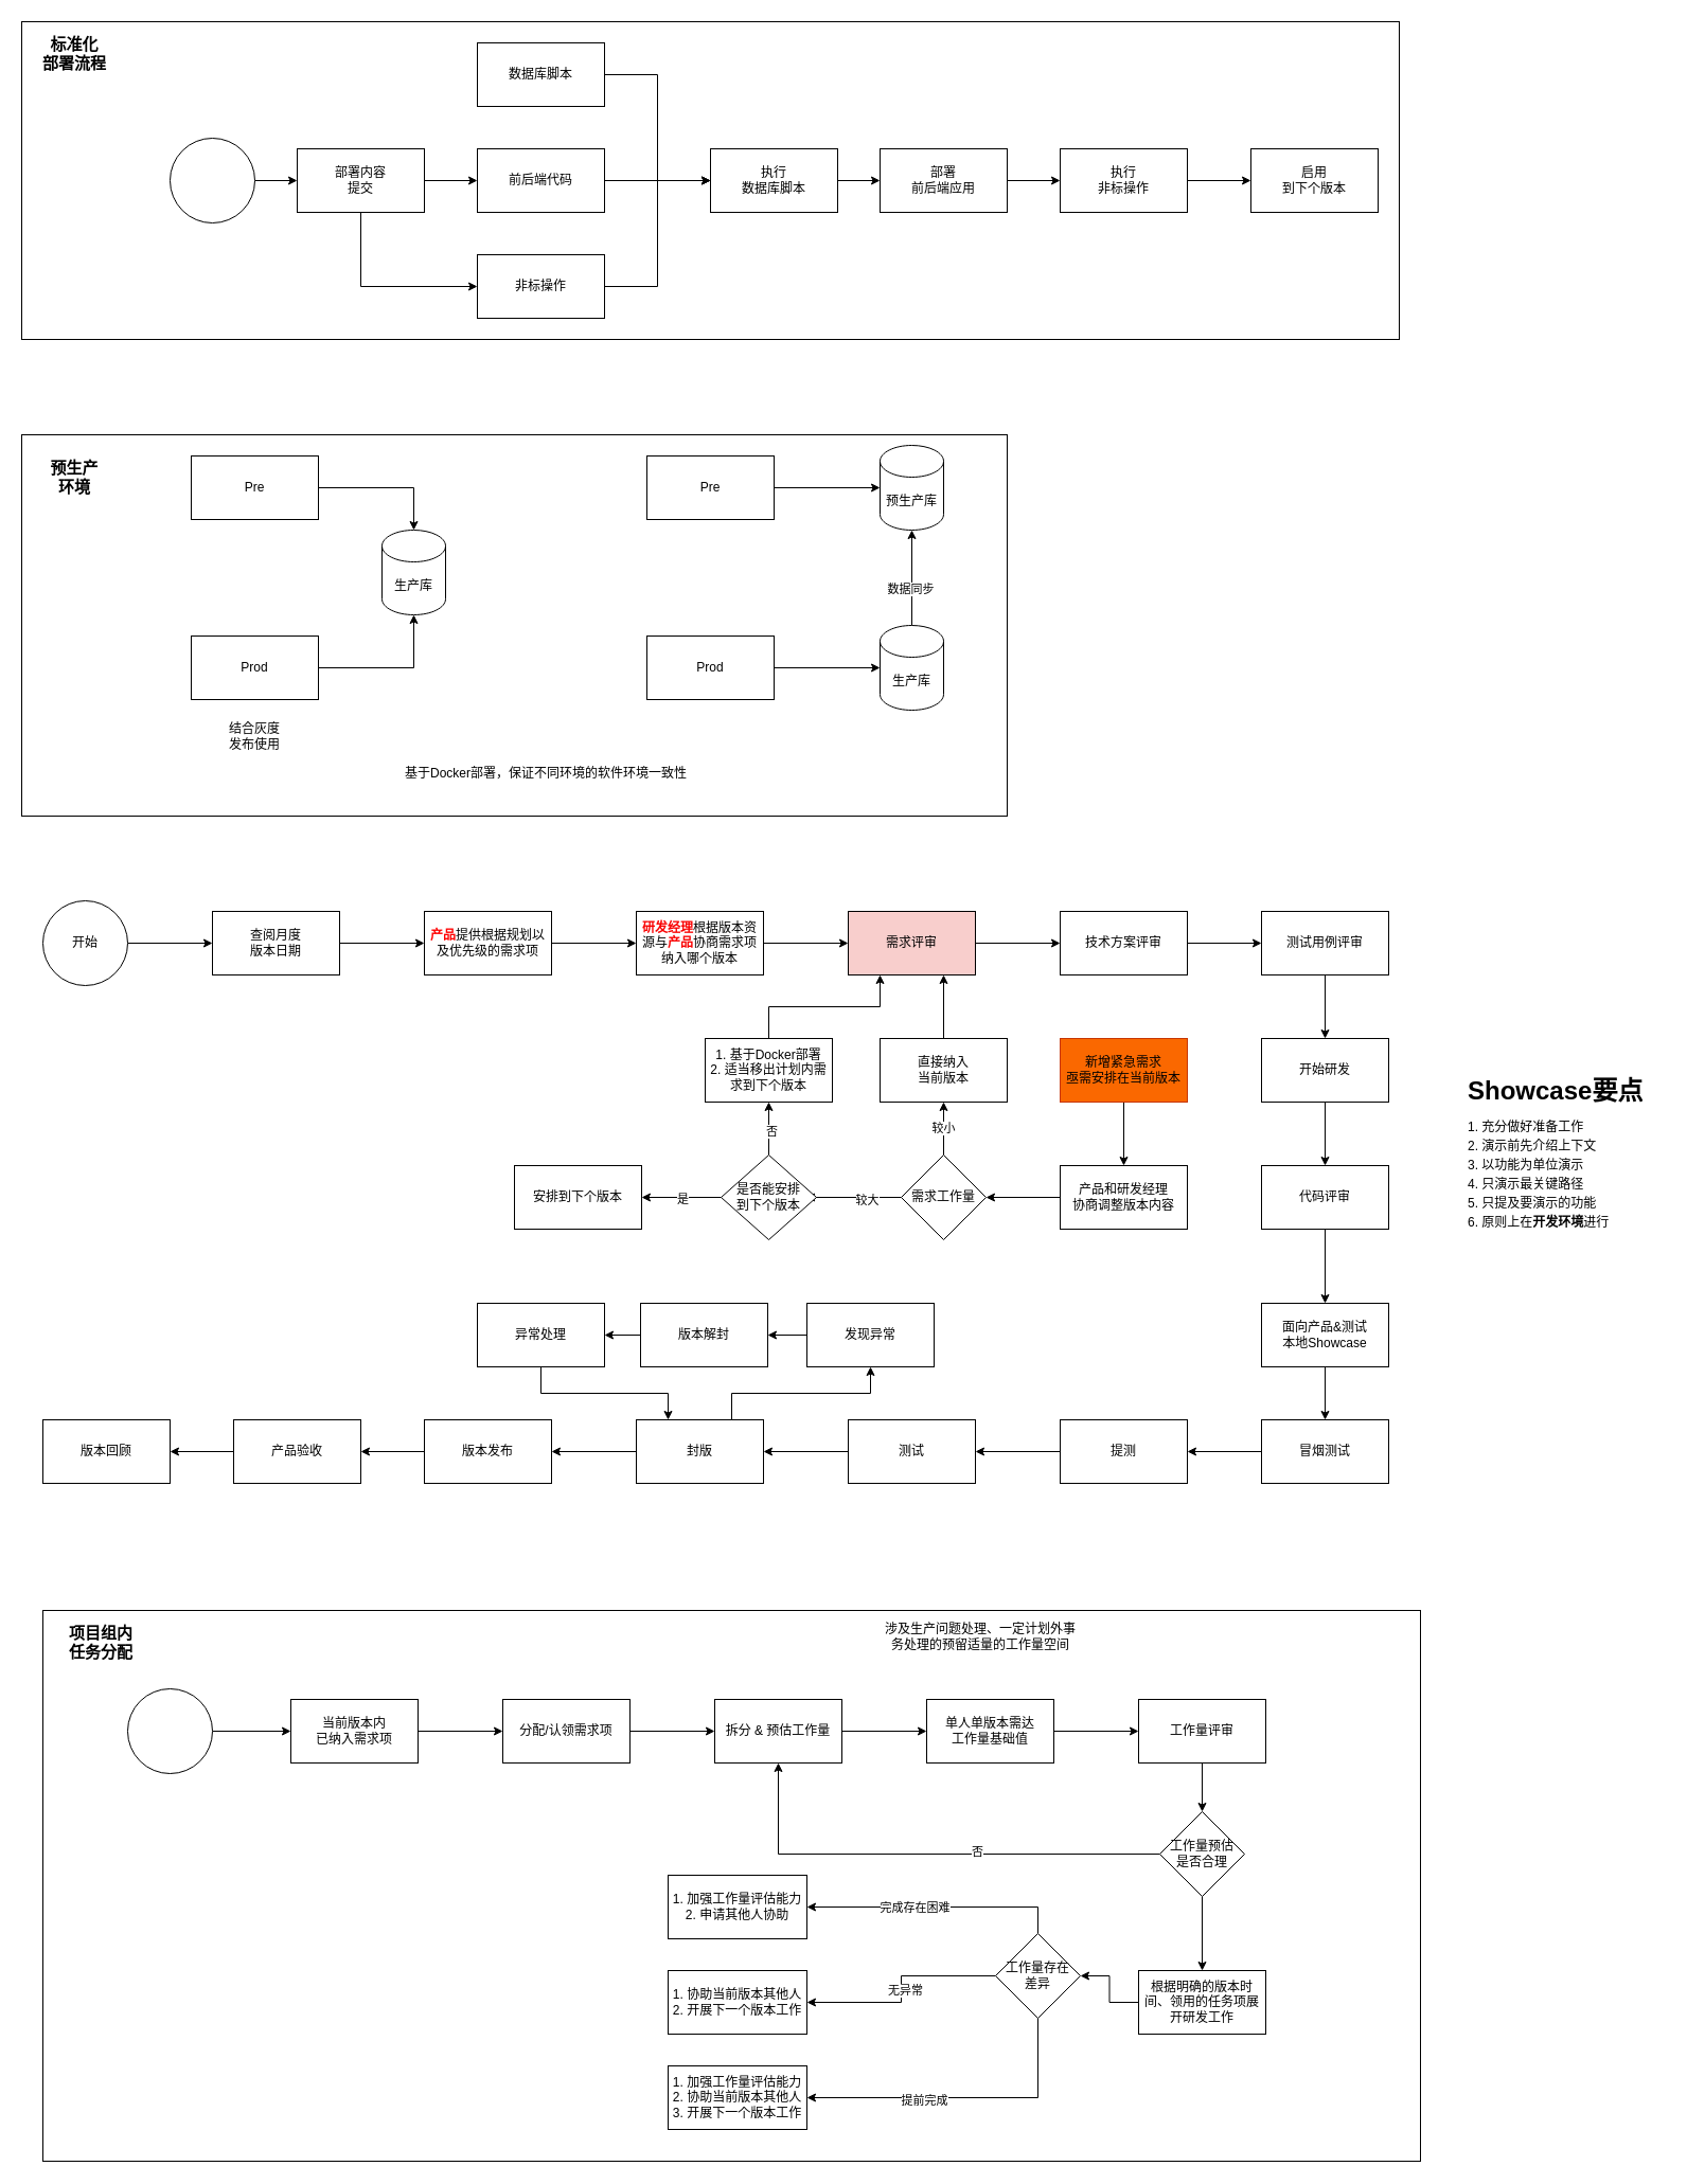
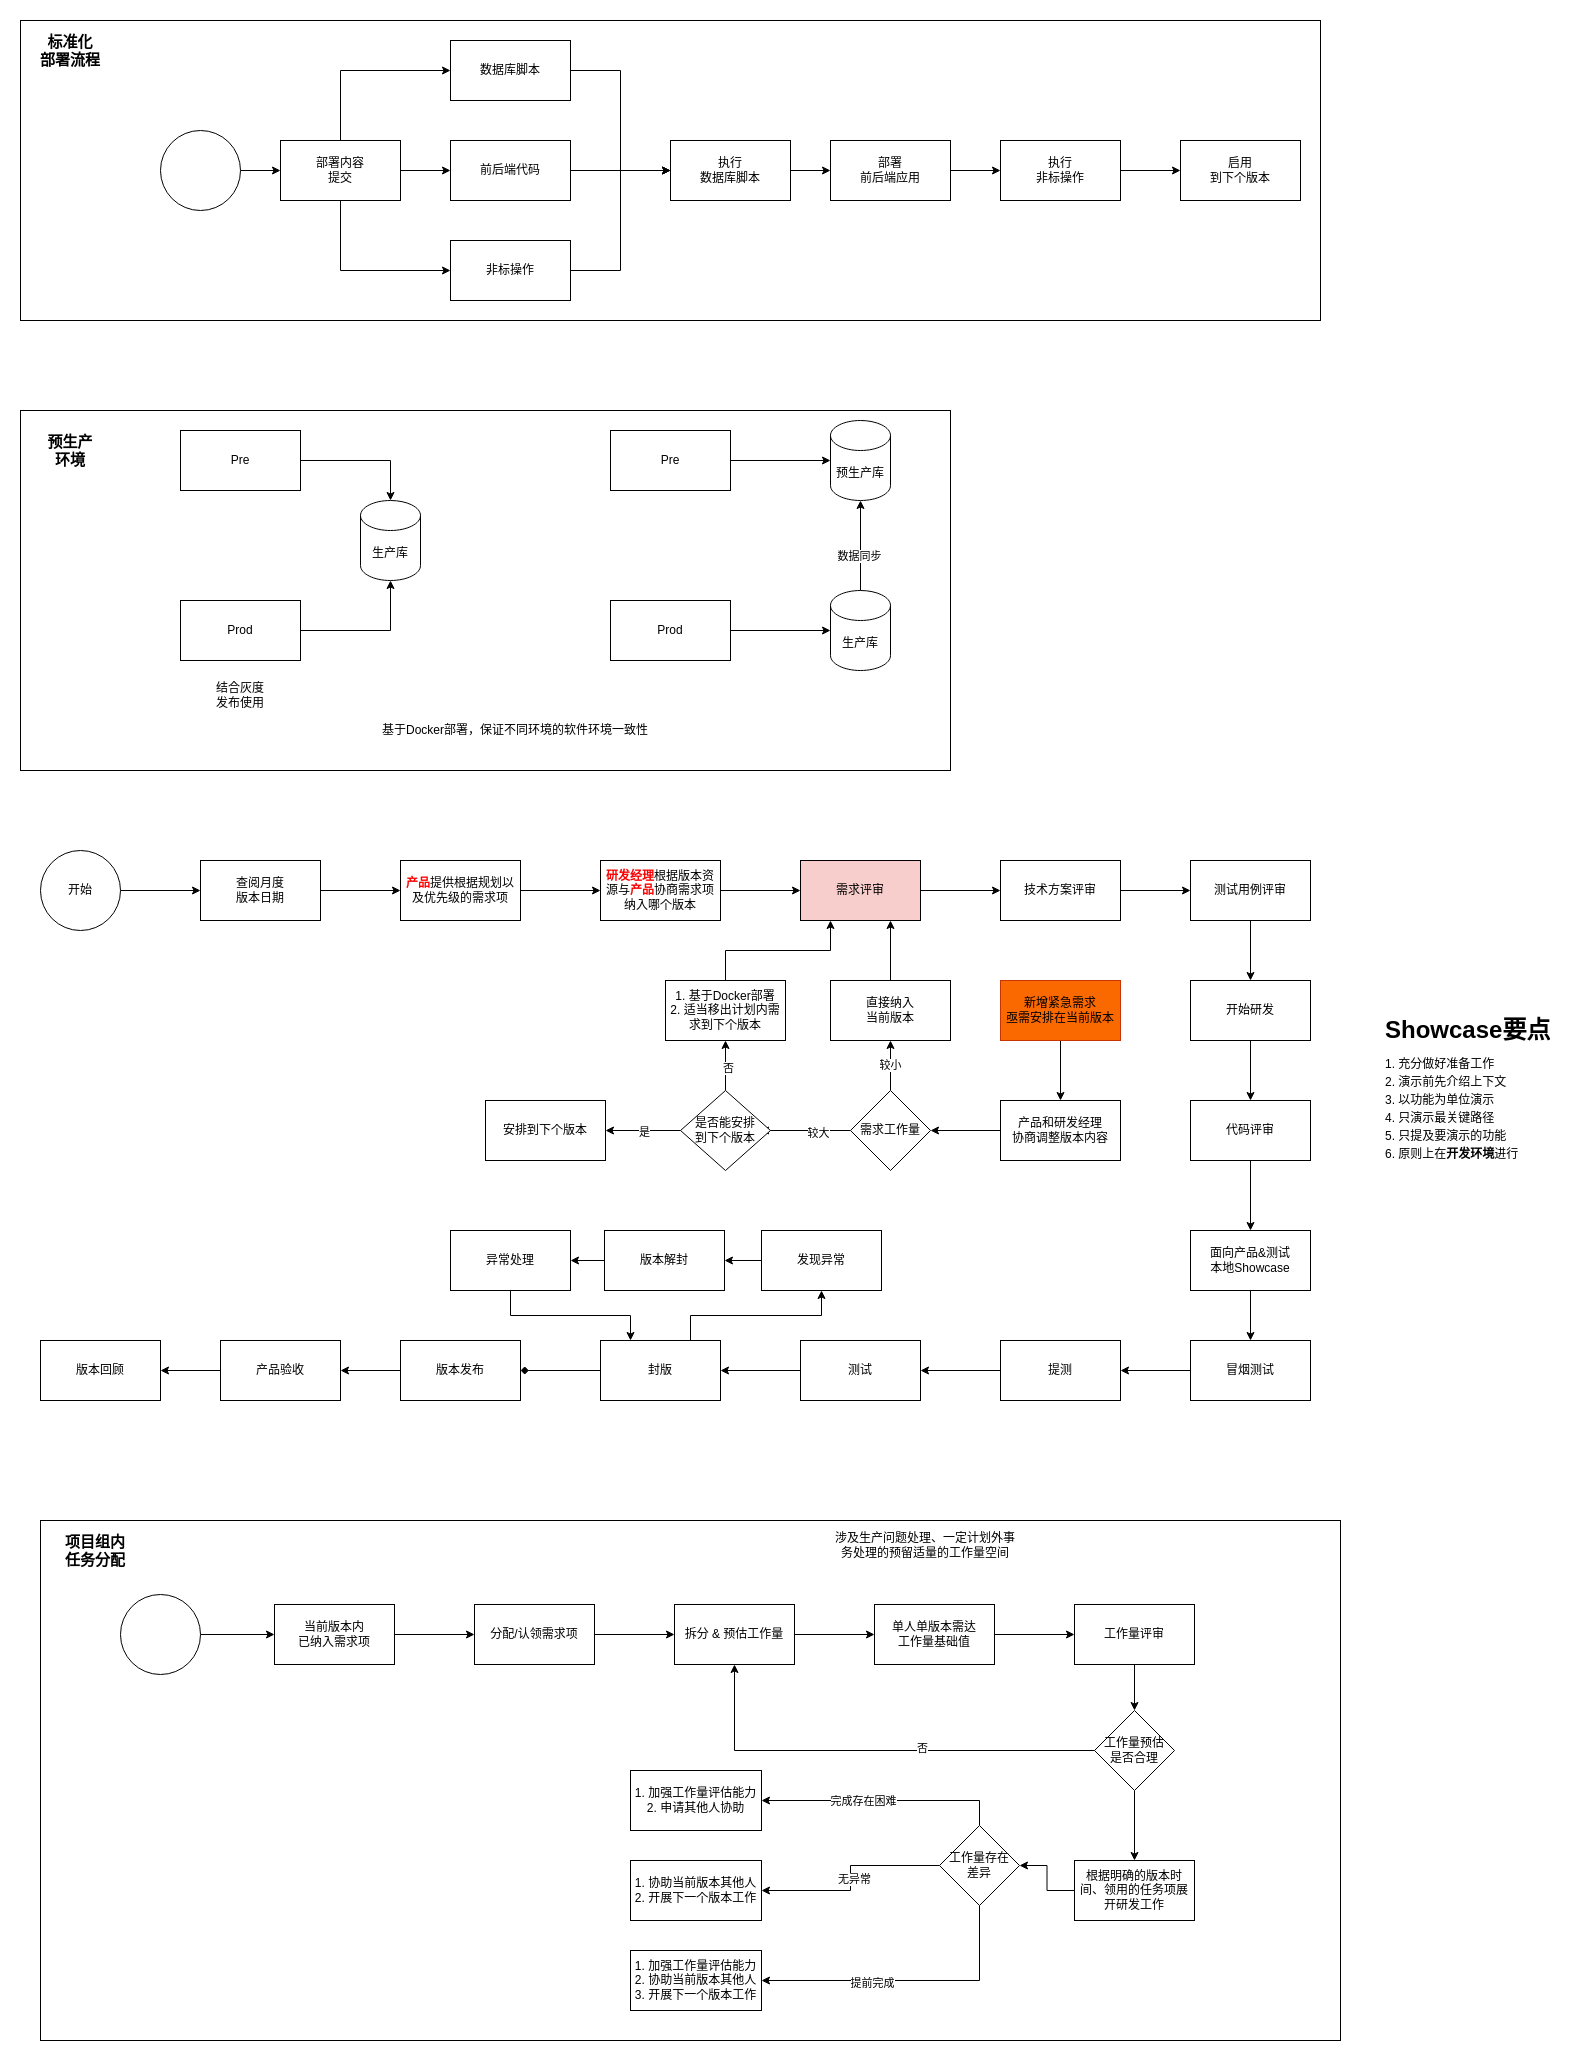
+ <mxCell id="7" style="edgeStyle=orthogonalEdgeStyle;rounded=0;orthogonalLoop=1;jettySize=auto;html=1;exitX=0.5;exitY=0;exitDx=0;exitDy=0;entryX=0;entryY=0.5;entryDx=0;entryDy=0;" edge="1" parent="1" source="8" target="12"><mxGeometry relative="1" as="geometry" /></mxCell>
- <mxCell id="80" value="" style="edgeStyle=orthogonalEdgeStyle;rounded=0;orthogonalLoop=1;jettySize=auto;html=1;" edge="1" parent="1" source="82" target="86"><mxGeometry relative="1" as="geometry" /></mxCell>
+ <mxCell id="80" value="" style="edgeStyle=orthogonalEdgeStyle;rounded=0;orthogonalLoop=1;jettySize=auto;html=1;endArrow=diamond;" edge="1" parent="1" source="82" target="86"><mxGeometry relative="1" as="geometry" /></mxCell>
